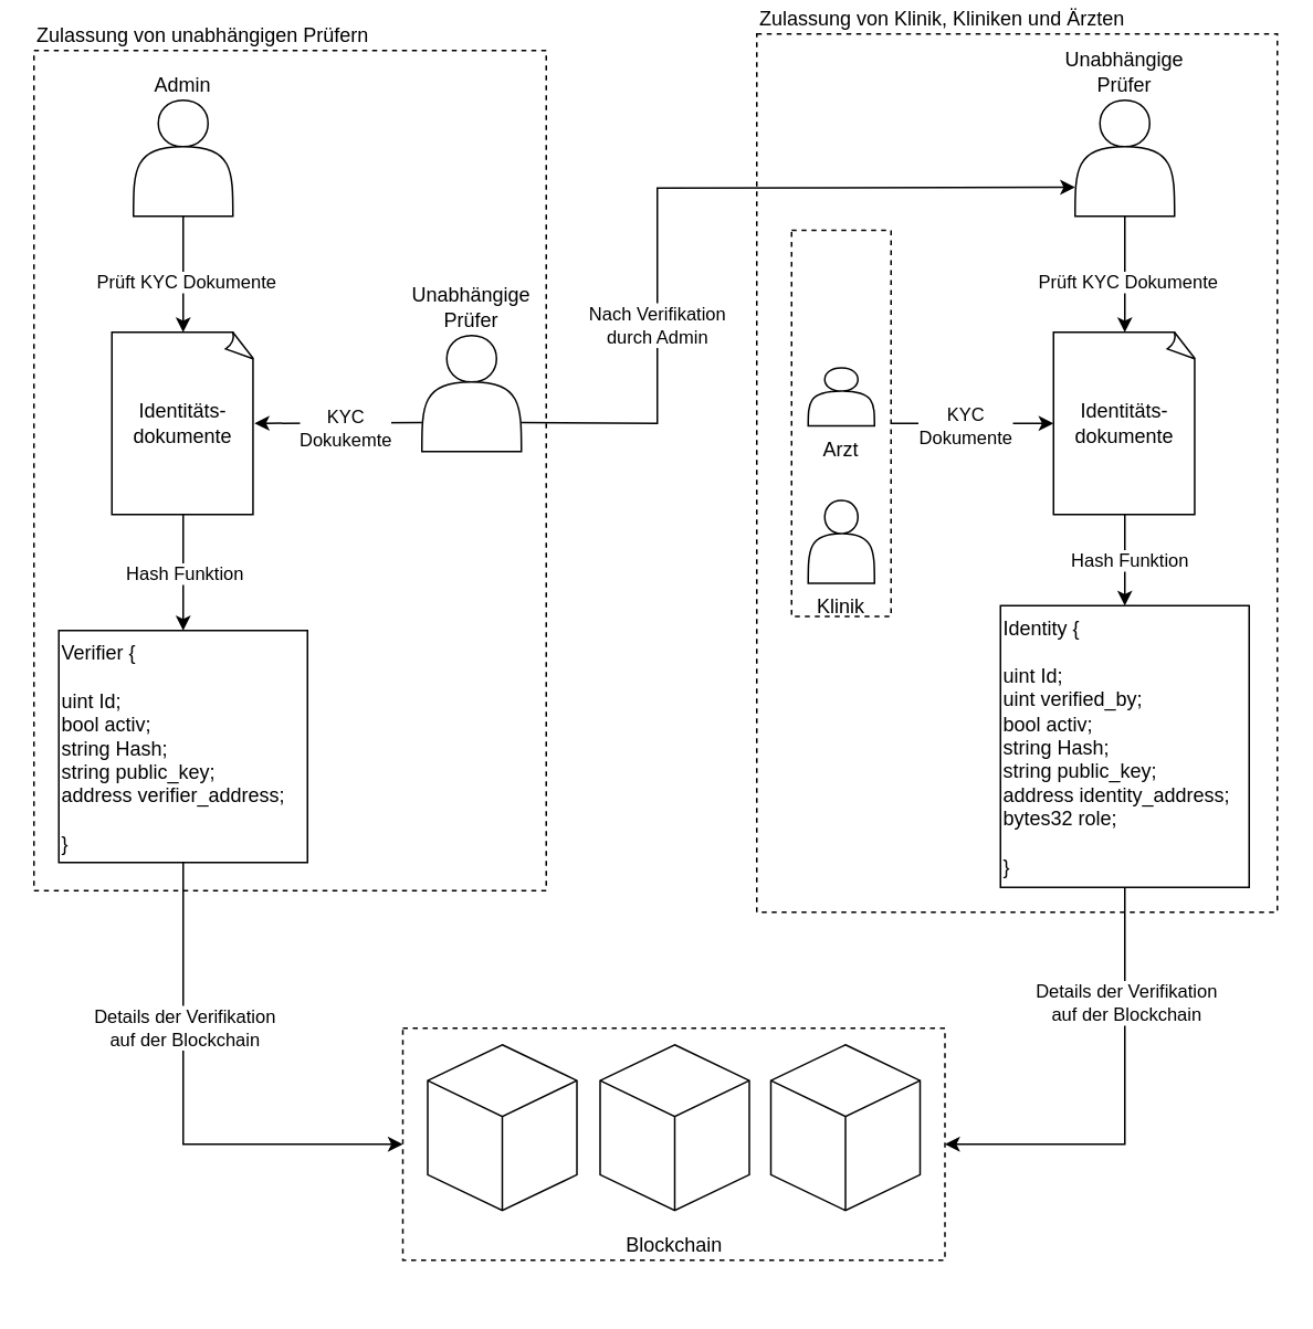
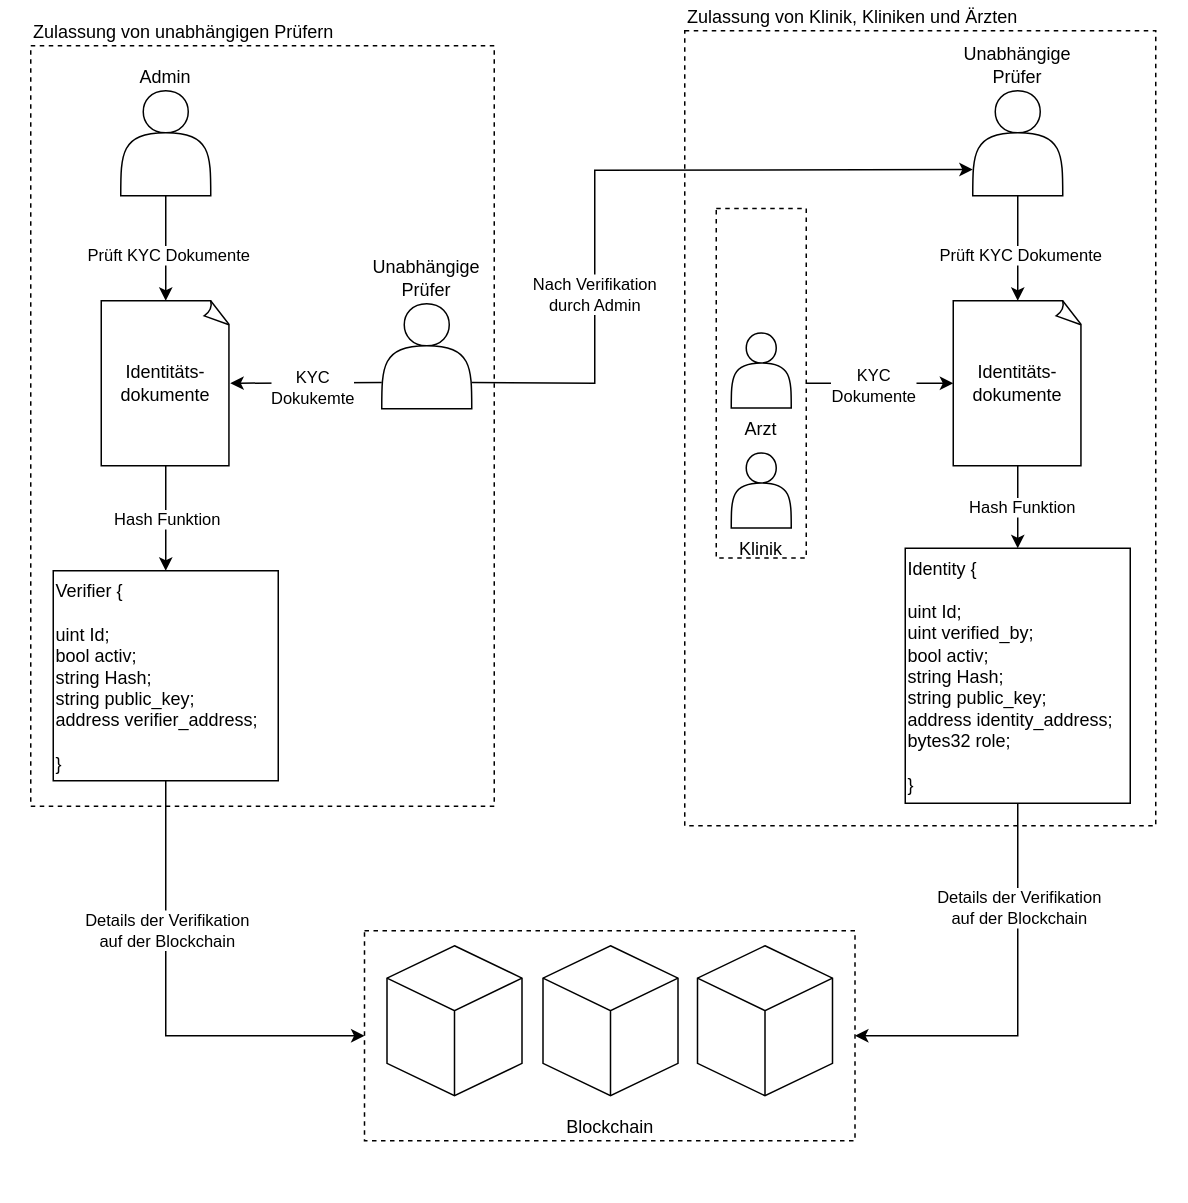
- <mxCell id="19" value="Arzt" style="shape=actor;whiteSpace=wrap;html=1;labelPosition=center;verticalLabelPosition=bottom;align=center;verticalAlign=top;" parent="1" vertex="1"><mxGeometry x="487" y="221.5" width="40" height="35" as="geometry" /></mxCell>
+ <mxCell id="19" value="Arzt" style="shape=actor;whiteSpace=wrap;html=1;labelPosition=center;verticalLabelPosition=bottom;align=center;verticalAlign=top;" parent="1" vertex="1"><mxGeometry x="487" y="221.5" width="40" height="50" as="geometry" /></mxCell>
